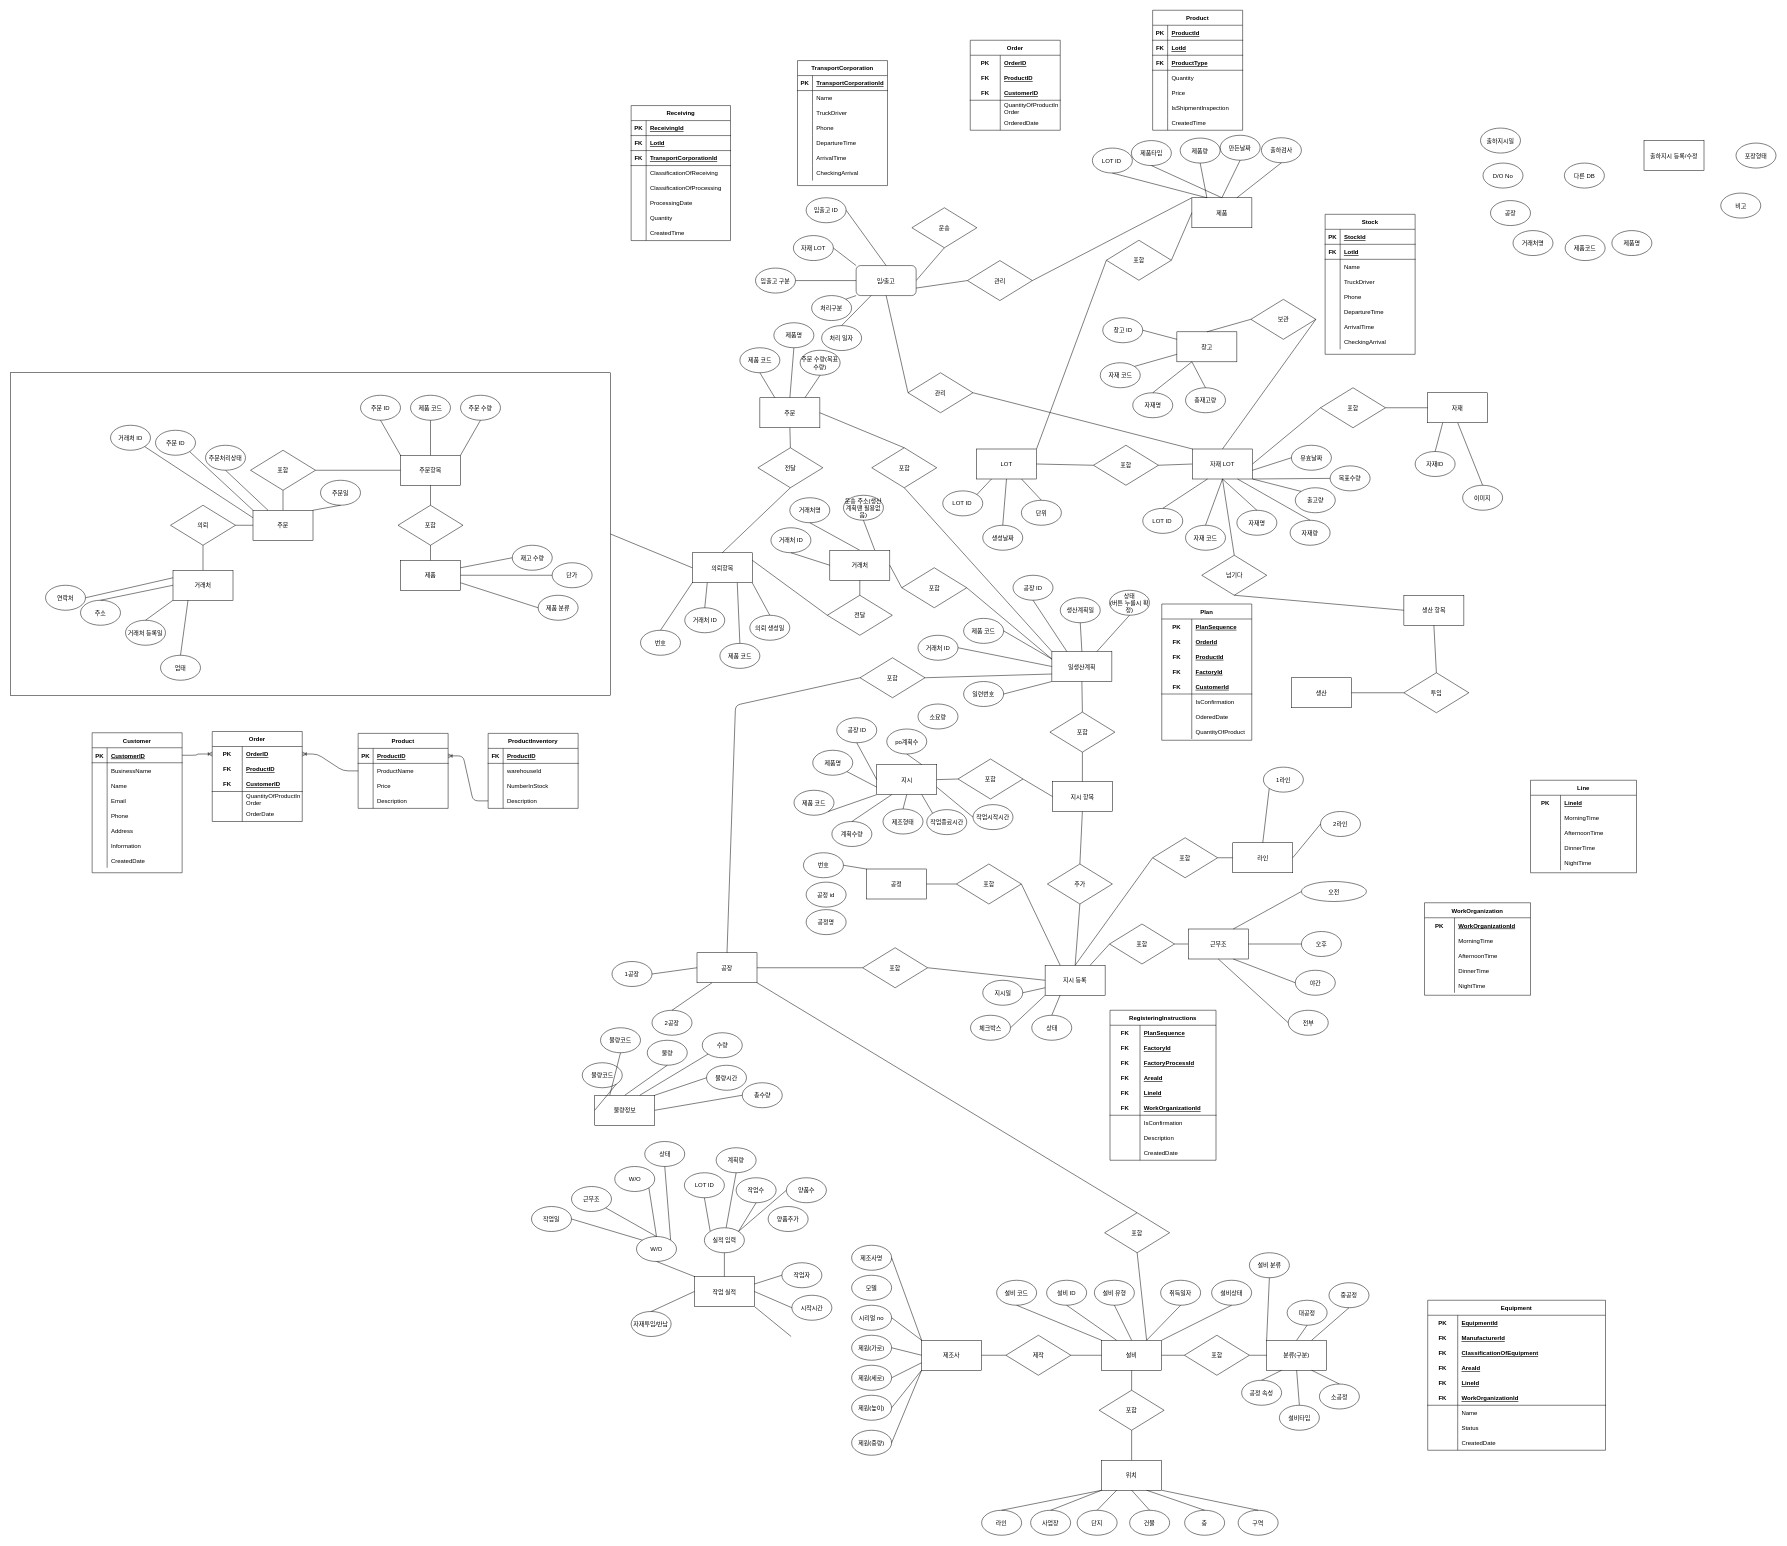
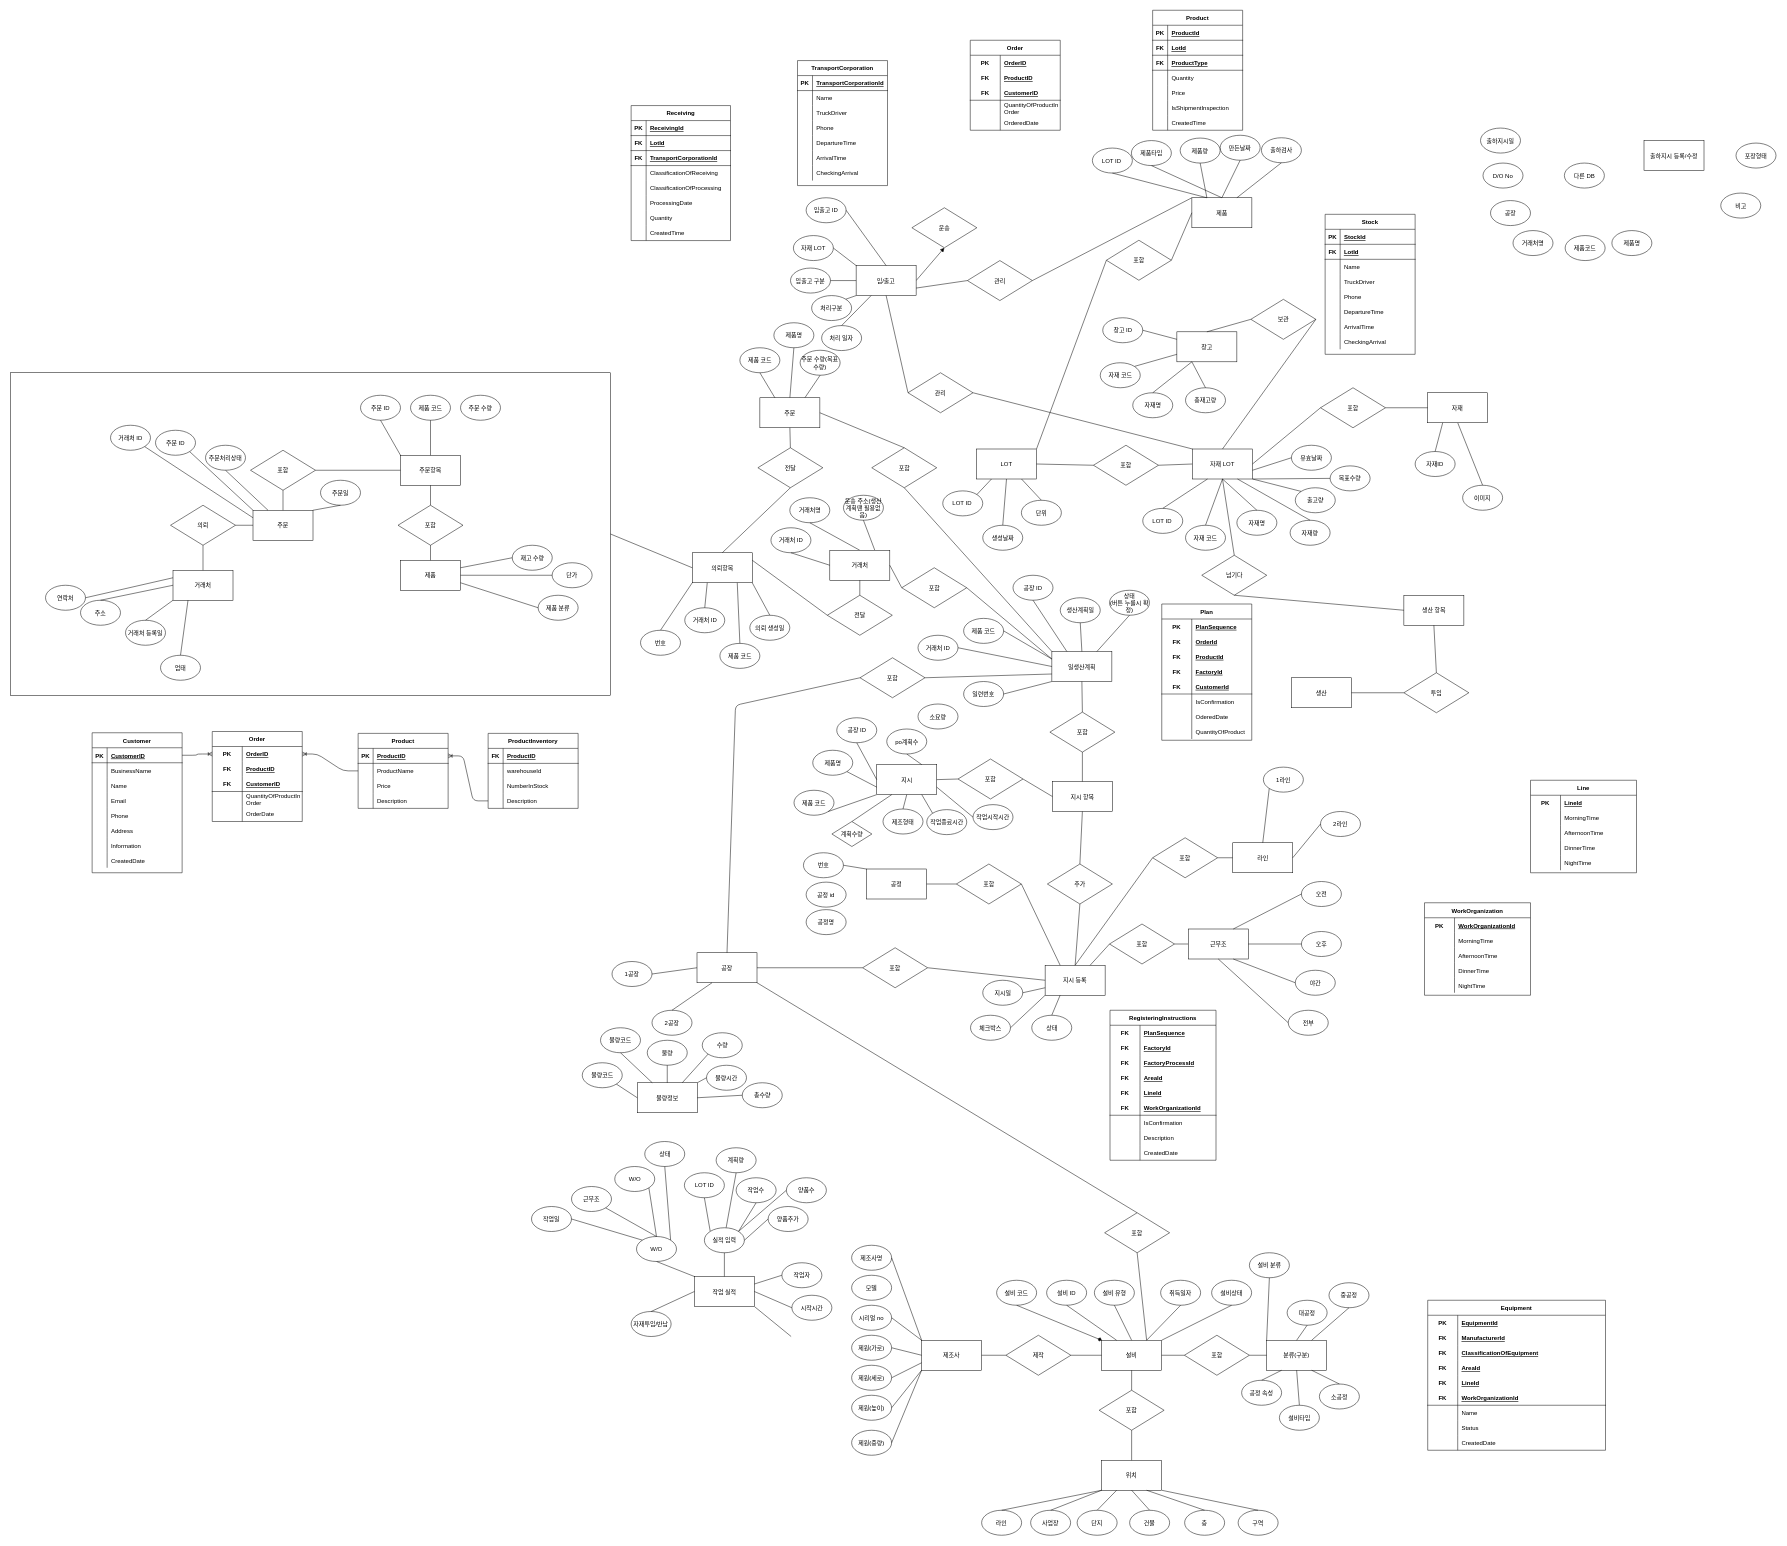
- <mxCell id="128" value="" style="endArrow=none;html=1;entryX=0.5;entryY=1;entryDx=0;entryDy=0;exitX=1;exitY=0.5;exitDx=0;exitDy=0;" edge="1" parent="1" source="146" target="127"><mxGeometry width="50" height="50" relative="1" as="geometry"><mxPoint x="2152.75" y="545" as="sourcePoint" /><mxPoint x="1975.25" y="-69" as="targetPoint" /></mxGeometry></mxCell>
+ <mxCell id="128" value="" style="endArrow=block;html=1;entryX=0.5;entryY=1;entryDx=0;entryDy=0;exitX=1;exitY=0.5;exitDx=0;exitDy=0;" edge="1" parent="1" source="146" target="127"><mxGeometry width="50" height="50" relative="1" as="geometry"><mxPoint x="2152.75" y="545" as="sourcePoint" /><mxPoint x="1975.25" y="-69" as="targetPoint" /></mxGeometry></mxCell>
- <mxCell id="149" value="입출고 구분" style="ellipse;whiteSpace=wrap;html=1;" vertex="1" parent="1"><mxGeometry x="1510" y="535.63" width="80" height="50" as="geometry" /></mxCell>
+ <mxCell id="149" value="입출고 구분" style="ellipse;whiteSpace=wrap;html=1;" vertex="1" parent="1"><mxGeometry x="1580" y="535.63" width="80" height="50" as="geometry" /></mxCell>
- <mxCell id="146" value="입/출고" style="whiteSpace=wrap;html=1;rounded=1;" vertex="1" parent="1"><mxGeometry x="1711.25" y="530.63" width="120" height="60" as="geometry" /></mxCell>
+ <mxCell id="146" value="입/출고" style="rounded=0;whiteSpace=wrap;html=1;" vertex="1" parent="1"><mxGeometry x="1711.25" y="530.63" width="120" height="60" as="geometry" /></mxCell>
- <mxCell id="175" value="" style="endArrow=none;html=1;exitX=1;exitY=0;exitDx=0;exitDy=0;entryX=0.5;entryY=1;entryDx=0;entryDy=0;" edge="1" parent="1" source="119" target="138"><mxGeometry width="50" height="50" relative="1" as="geometry"><mxPoint x="870" y="920" as="sourcePoint" /><mxPoint x="960" y="850" as="targetPoint" /></mxGeometry></mxCell>
- <mxCell id="427" value="계획수량" style="ellipse;whiteSpace=wrap;html=1;" vertex="1" parent="1"><mxGeometry x="1662.75" y="1642.5" width="80" height="50" as="geometry" /></mxCell>
+ <mxCell id="427" value="계획수량" style="rhombus;whiteSpace=wrap;html=1;" vertex="1" parent="1"><mxGeometry x="1662.75" y="1642.5" width="80" height="50" as="geometry" /></mxCell>
- <mxCell id="507" value="오전" style="ellipse;whiteSpace=wrap;html=1;" vertex="1" parent="1"><mxGeometry x="2601.82" y="1762.5" width="130" height="40" as="geometry" /></mxCell>
+ <mxCell id="507" value="오전" style="ellipse;whiteSpace=wrap;html=1;" vertex="1" parent="1"><mxGeometry x="2601.82" y="1762.5" width="80" height="50" as="geometry" /></mxCell>
- <mxCell id="449" value="불량정보" style="rounded=0;whiteSpace=wrap;html=1;" vertex="1" parent="1"><mxGeometry x="1188.5" y="2190" width="120" height="60" as="geometry" /></mxCell>
+ <mxCell id="449" value="불량정보" style="rounded=0;whiteSpace=wrap;html=1;" vertex="1" parent="1"><mxGeometry x="1273.5" y="2165" width="120" height="60" as="geometry" /></mxCell>
+ <mxCell id="474" value="" style="endArrow=none;html=1;exitX=0;exitY=0.5;exitDx=0;exitDy=0;entryX=1;entryY=0.5;entryDx=0;entryDy=0;" edge="1" parent="1" source="473" target="469"><mxGeometry width="50" height="50" relative="1" as="geometry"><mxPoint x="1512.75" y="2420" as="sourcePoint" /><mxPoint x="1486.201" y="2472.427" as="targetPoint" /></mxGeometry></mxCell>
- <mxCell id="394" value="" style="endArrow=none;html=1;exitX=0.5;exitY=1;exitDx=0;exitDy=0;entryX=0;entryY=0;entryDx=0;entryDy=0;" edge="1" parent="1" source="358" target="245"><mxGeometry width="50" height="50" relative="1" as="geometry"><mxPoint x="2212.25" y="2720" as="sourcePoint" /><mxPoint x="2150.75" y="2720" as="targetPoint" /></mxGeometry></mxCell>
+ <mxCell id="394" value="" style="endArrow=diamond;html=1;exitX=0.5;exitY=1;exitDx=0;exitDy=0;entryX=0;entryY=0;entryDx=0;entryDy=0;" edge="1" parent="1" source="358" target="245"><mxGeometry width="50" height="50" relative="1" as="geometry"><mxPoint x="2212.25" y="2720" as="sourcePoint" /><mxPoint x="2150.75" y="2720" as="targetPoint" /></mxGeometry></mxCell>
